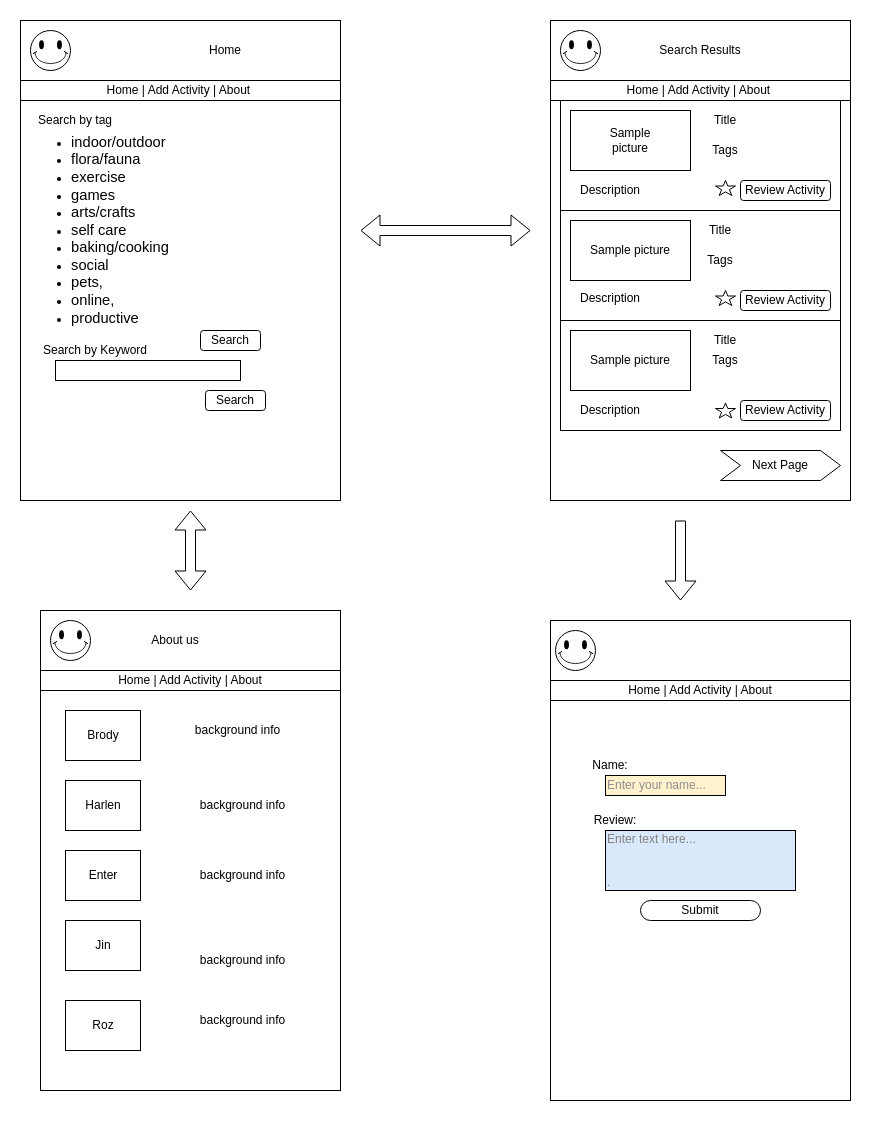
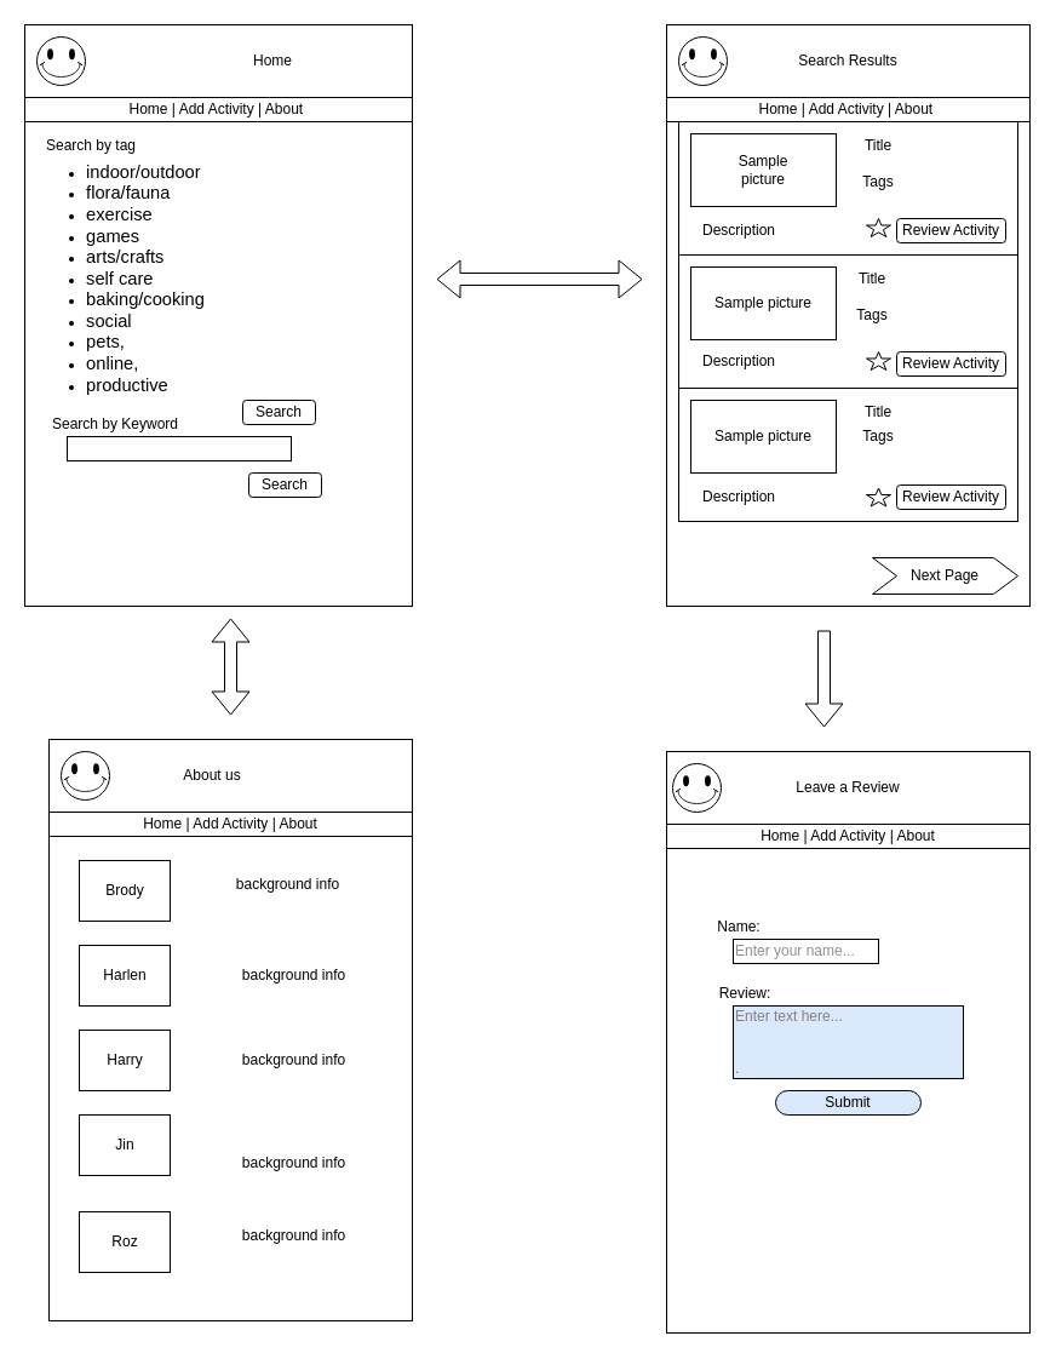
- <mxCell id="62" value="Next Page" style="shape=step;perimeter=stepPerimeter;whiteSpace=wrap;html=1;fixedSize=1;" vertex="1" parent="1"><mxGeometry x="720" y="450" width="120" height="30" as="geometry" /></mxCell>
+ <mxCell id="62" value="Next Page" style="shape=step;perimeter=stepPerimeter;whiteSpace=wrap;html=1;fixedSize=1;" vertex="1" parent="1"><mxGeometry x="720" y="460" width="120" height="30" as="geometry" /></mxCell>
+ <mxCell id="23" value="Leave a Review" style="text;html=1;strokeColor=none;fillColor=none;align=center;verticalAlign=middle;whiteSpace=wrap;rounded=0;" vertex="1" parent="1"><mxGeometry x="645" y="640" width="110" height="20" as="geometry" /></mxCell>
- <mxCell id="40" value="&lt;font color=&quot;#8f8f8f&quot;&gt;Enter your name...&lt;/font&gt;" style="rounded=0;whiteSpace=wrap;html=1;align=left;fillColor=#fff2cc;" vertex="1" parent="1"><mxGeometry x="605" y="775" width="120" height="20" as="geometry" /></mxCell>
+ <mxCell id="40" value="&lt;font color=&quot;#8f8f8f&quot;&gt;Enter your name...&lt;/font&gt;" style="rounded=0;whiteSpace=wrap;html=1;align=left;" vertex="1" parent="1"><mxGeometry x="605" y="775" width="120" height="20" as="geometry" /></mxCell>
- <mxCell id="41" value="Enter" style="text;html=1;strokeColor=none;fillColor=none;align=center;verticalAlign=middle;whiteSpace=wrap;rounded=0;" vertex="1" parent="1"><mxGeometry x="82.5" y="865" width="40" height="20" as="geometry" /></mxCell>
+ <mxCell id="41" value="Harry" style="text;html=1;strokeColor=none;fillColor=none;align=center;verticalAlign=middle;whiteSpace=wrap;rounded=0;" vertex="1" parent="1"><mxGeometry x="82.5" y="865" width="40" height="20" as="geometry" /></mxCell>
- <mxCell id="32" value="Submit" style="rounded=1;whiteSpace=wrap;html=1;arcSize=50;" vertex="1" parent="1"><mxGeometry x="640" y="900" width="120" height="20" as="geometry" /></mxCell>
+ <mxCell id="32" value="Submit" style="rounded=1;whiteSpace=wrap;html=1;arcSize=50;fillColor=#dae8fc;" vertex="1" parent="1"><mxGeometry x="640" y="900" width="120" height="20" as="geometry" /></mxCell>
